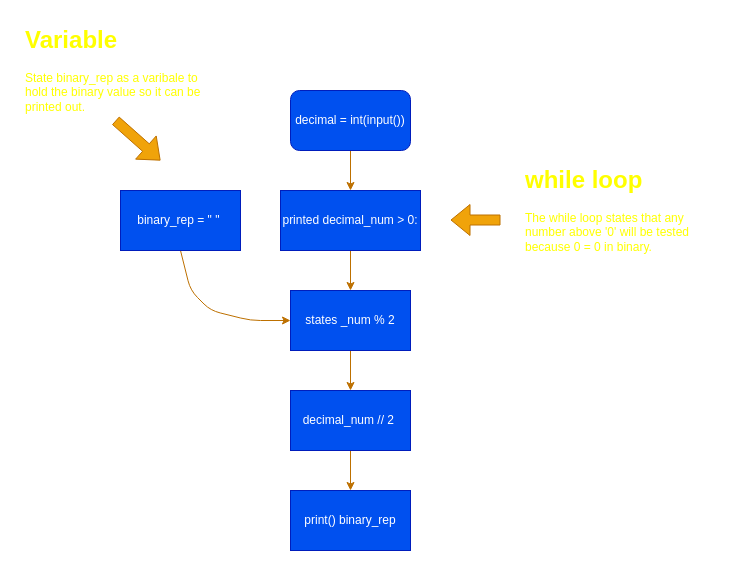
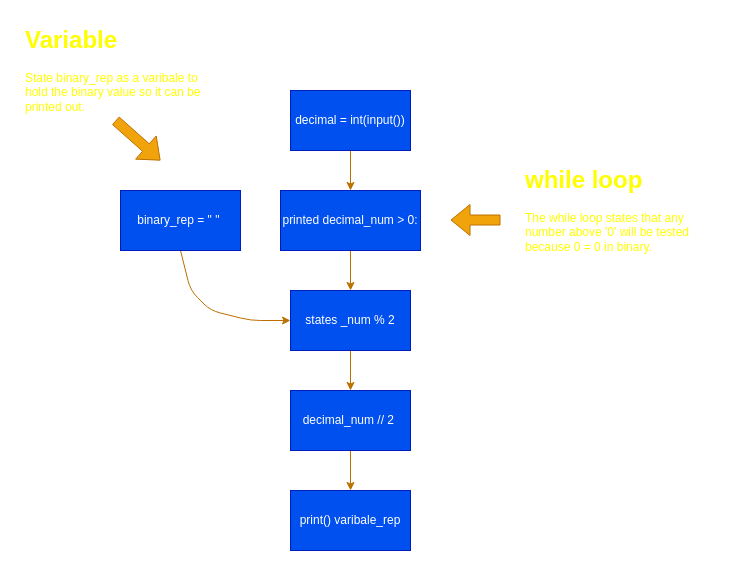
- <mxCell id="3" value="decimal = int(input())" style="whiteSpace=wrap;html=1;fillColor=#0050ef;fontColor=#ffffff;strokeColor=#001DBC;rounded=1;" vertex="1" parent="1"><mxGeometry x="290" y="90" width="120" height="60" as="geometry" /></mxCell>
+ <mxCell id="3" value="decimal = int(input())" style="rounded=0;whiteSpace=wrap;html=1;fillColor=#0050ef;fontColor=#ffffff;strokeColor=#001DBC;" vertex="1" parent="1"><mxGeometry x="290" y="90" width="120" height="60" as="geometry" /></mxCell>
- <mxCell id="12" value="print() binary_rep" style="rounded=0;whiteSpace=wrap;html=1;fillColor=#0050ef;fontColor=#ffffff;strokeColor=#001DBC;" vertex="1" parent="1"><mxGeometry x="290" y="490" width="120" height="60" as="geometry" /></mxCell>
+ <mxCell id="12" value="print() varibale_rep" style="rounded=0;whiteSpace=wrap;html=1;fillColor=#0050ef;fontColor=#ffffff;strokeColor=#001DBC;" vertex="1" parent="1"><mxGeometry x="290" y="490" width="120" height="60" as="geometry" /></mxCell>
